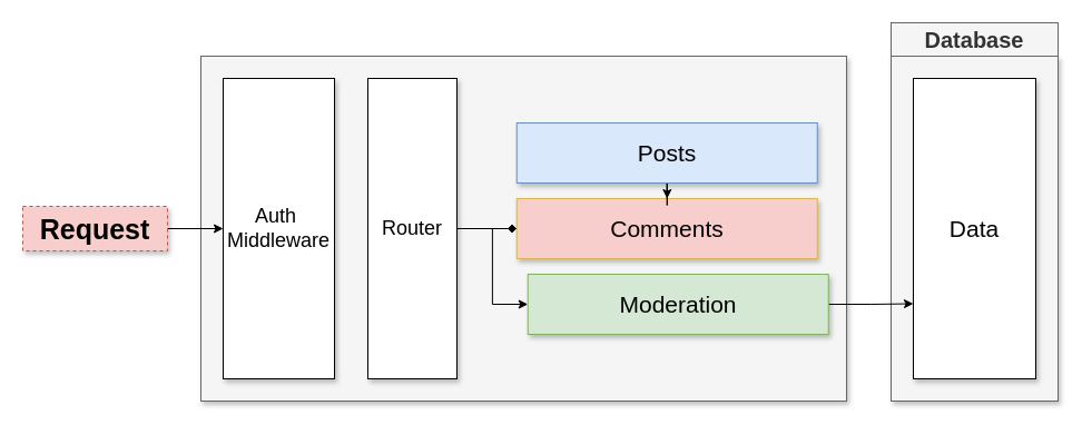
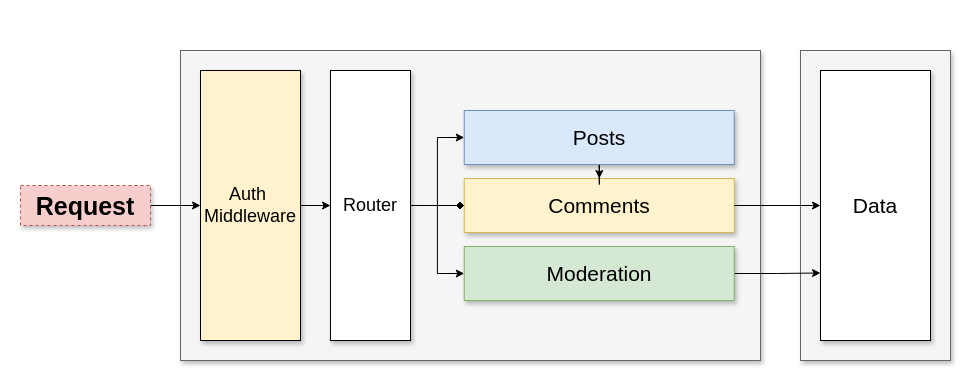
- <mxCell id="19" value="Database" style="rounded=0;whiteSpace=wrap;html=1;shadow=0;fontSize=20;fillColor=#f5f5f5;strokeColor=#666666;fontColor=#333333;fontStyle=1" parent="1" vertex="1"><mxGeometry x="800" y="20" width="150" height="30" as="geometry" /></mxCell>
+ <mxCell id="10" style="edgeStyle=orthogonalEdgeStyle;rounded=0;orthogonalLoop=1;jettySize=auto;html=1;exitX=1;exitY=0.5;exitDx=0;exitDy=0;fontSize=18;" parent="1" source="12" target="7" edge="1"><mxGeometry relative="1" as="geometry" /></mxCell>
- <mxCell id="14" value="Auth&amp;nbsp;&lt;div&gt;Middleware&lt;/div&gt;" style="rounded=0;whiteSpace=wrap;html=1;shadow=1;fontSize=18;" parent="1" vertex="1"><mxGeometry x="200" y="70" width="100" height="270" as="geometry" /></mxCell>
+ <mxCell id="14" value="Auth&amp;nbsp;&lt;div&gt;Middleware&lt;/div&gt;" style="rounded=0;whiteSpace=wrap;html=1;shadow=1;fontSize=18;fillColor=#fff2cc;" parent="1" vertex="1"><mxGeometry x="200" y="70" width="100" height="270" as="geometry" /></mxCell>
+ <mxCell id="13" style="edgeStyle=orthogonalEdgeStyle;rounded=0;orthogonalLoop=1;jettySize=auto;html=1;exitX=1;exitY=0.5;exitDx=0;exitDy=0;fontSize=18;" parent="1" source="14" target="12" edge="1"><mxGeometry relative="1" as="geometry" /></mxCell>
- <mxCell id="3" value="Comments" style="rounded=0;whiteSpace=wrap;html=1;shadow=1;fontSize=21;fillColor=#f8cecc;strokeColor=#d6b656;" parent="1" vertex="1"><mxGeometry x="463.75" y="178" width="270" height="54" as="geometry" /></mxCell>
+ <mxCell id="3" value="Comments" style="rounded=0;whiteSpace=wrap;html=1;shadow=1;fontSize=21;fillColor=#fff2cc;strokeColor=#d6b656;" parent="1" vertex="1"><mxGeometry x="463.75" y="178" width="270" height="54" as="geometry" /></mxCell>
+ <mxCell id="5" style="edgeStyle=orthogonalEdgeStyle;rounded=0;orthogonalLoop=1;jettySize=auto;html=1;entryX=0;entryY=0.5;entryDx=0;entryDy=0;" parent="1" source="3" target="8" edge="1"><mxGeometry relative="1" as="geometry" /></mxCell>
- <mxCell id="18" value="Moderation" style="rounded=0;whiteSpace=wrap;html=1;shadow=1;fontSize=21;fillColor=#d5e8d4;strokeColor=#82b366;" parent="1" vertex="1"><mxGeometry x="473.75" y="246" width="270" height="54" as="geometry" /></mxCell>
+ <mxCell id="18" value="Moderation" style="rounded=0;whiteSpace=wrap;html=1;shadow=1;fontSize=21;fillColor=#d5e8d4;strokeColor=#82b366;" parent="1" vertex="1"><mxGeometry x="463.75" y="246" width="270" height="54" as="geometry" /></mxCell>
